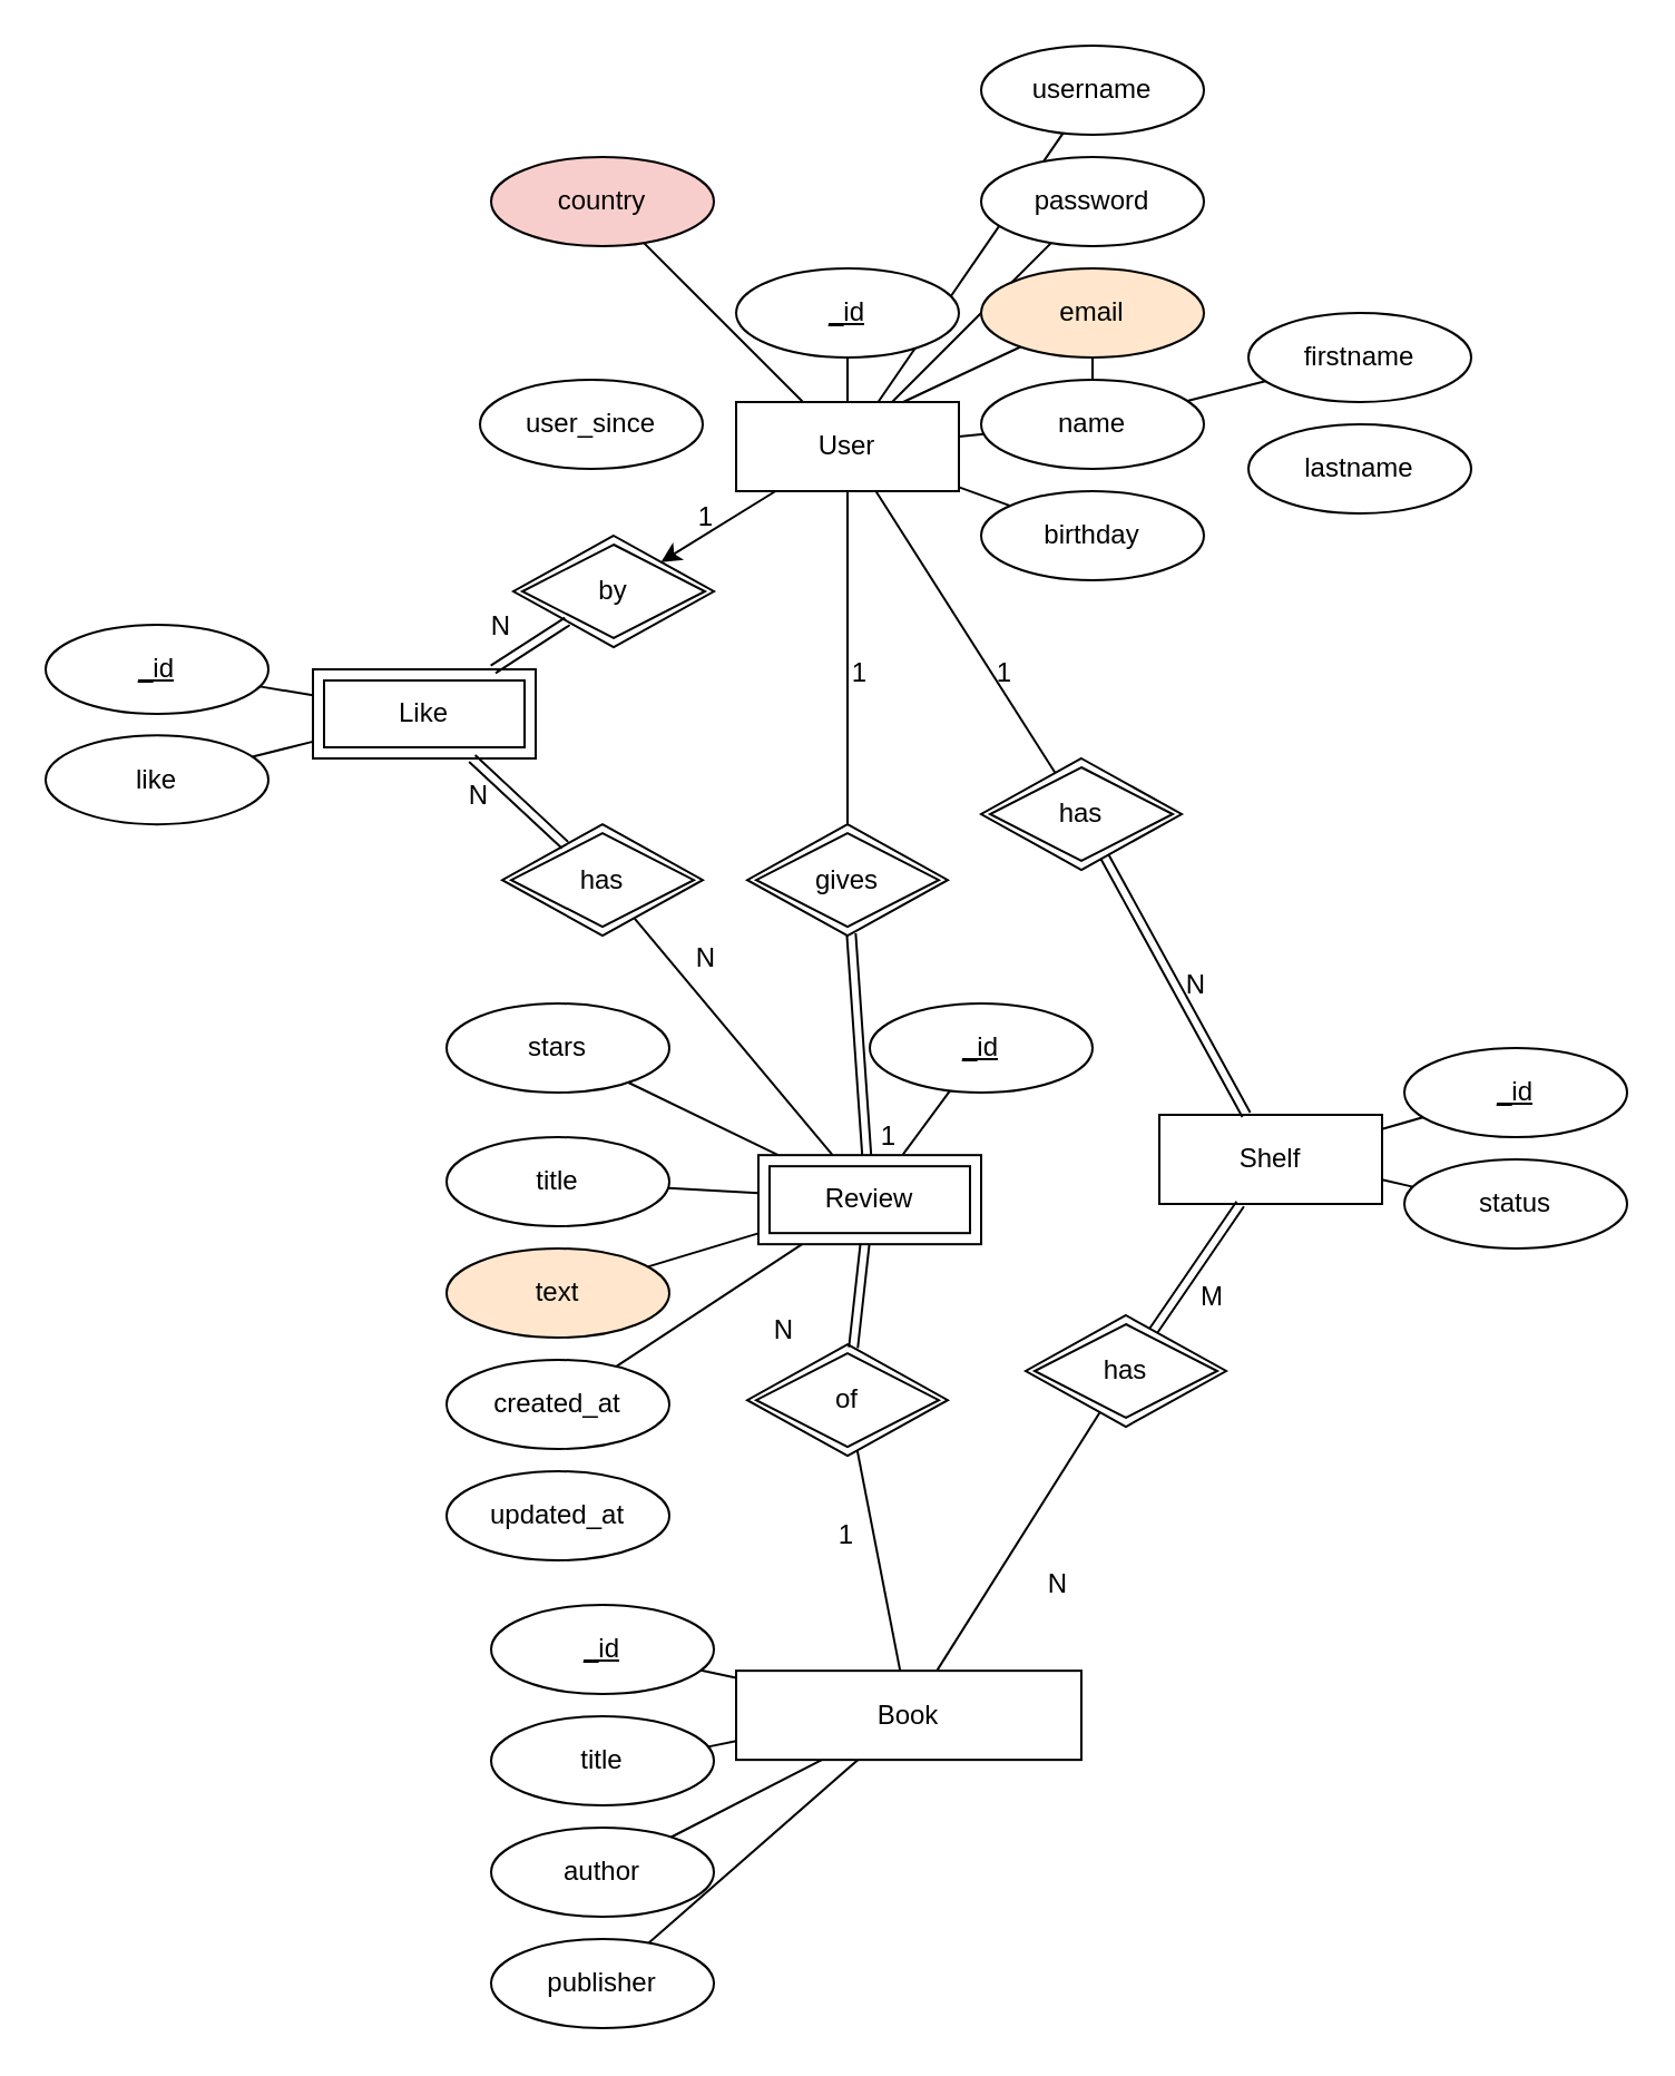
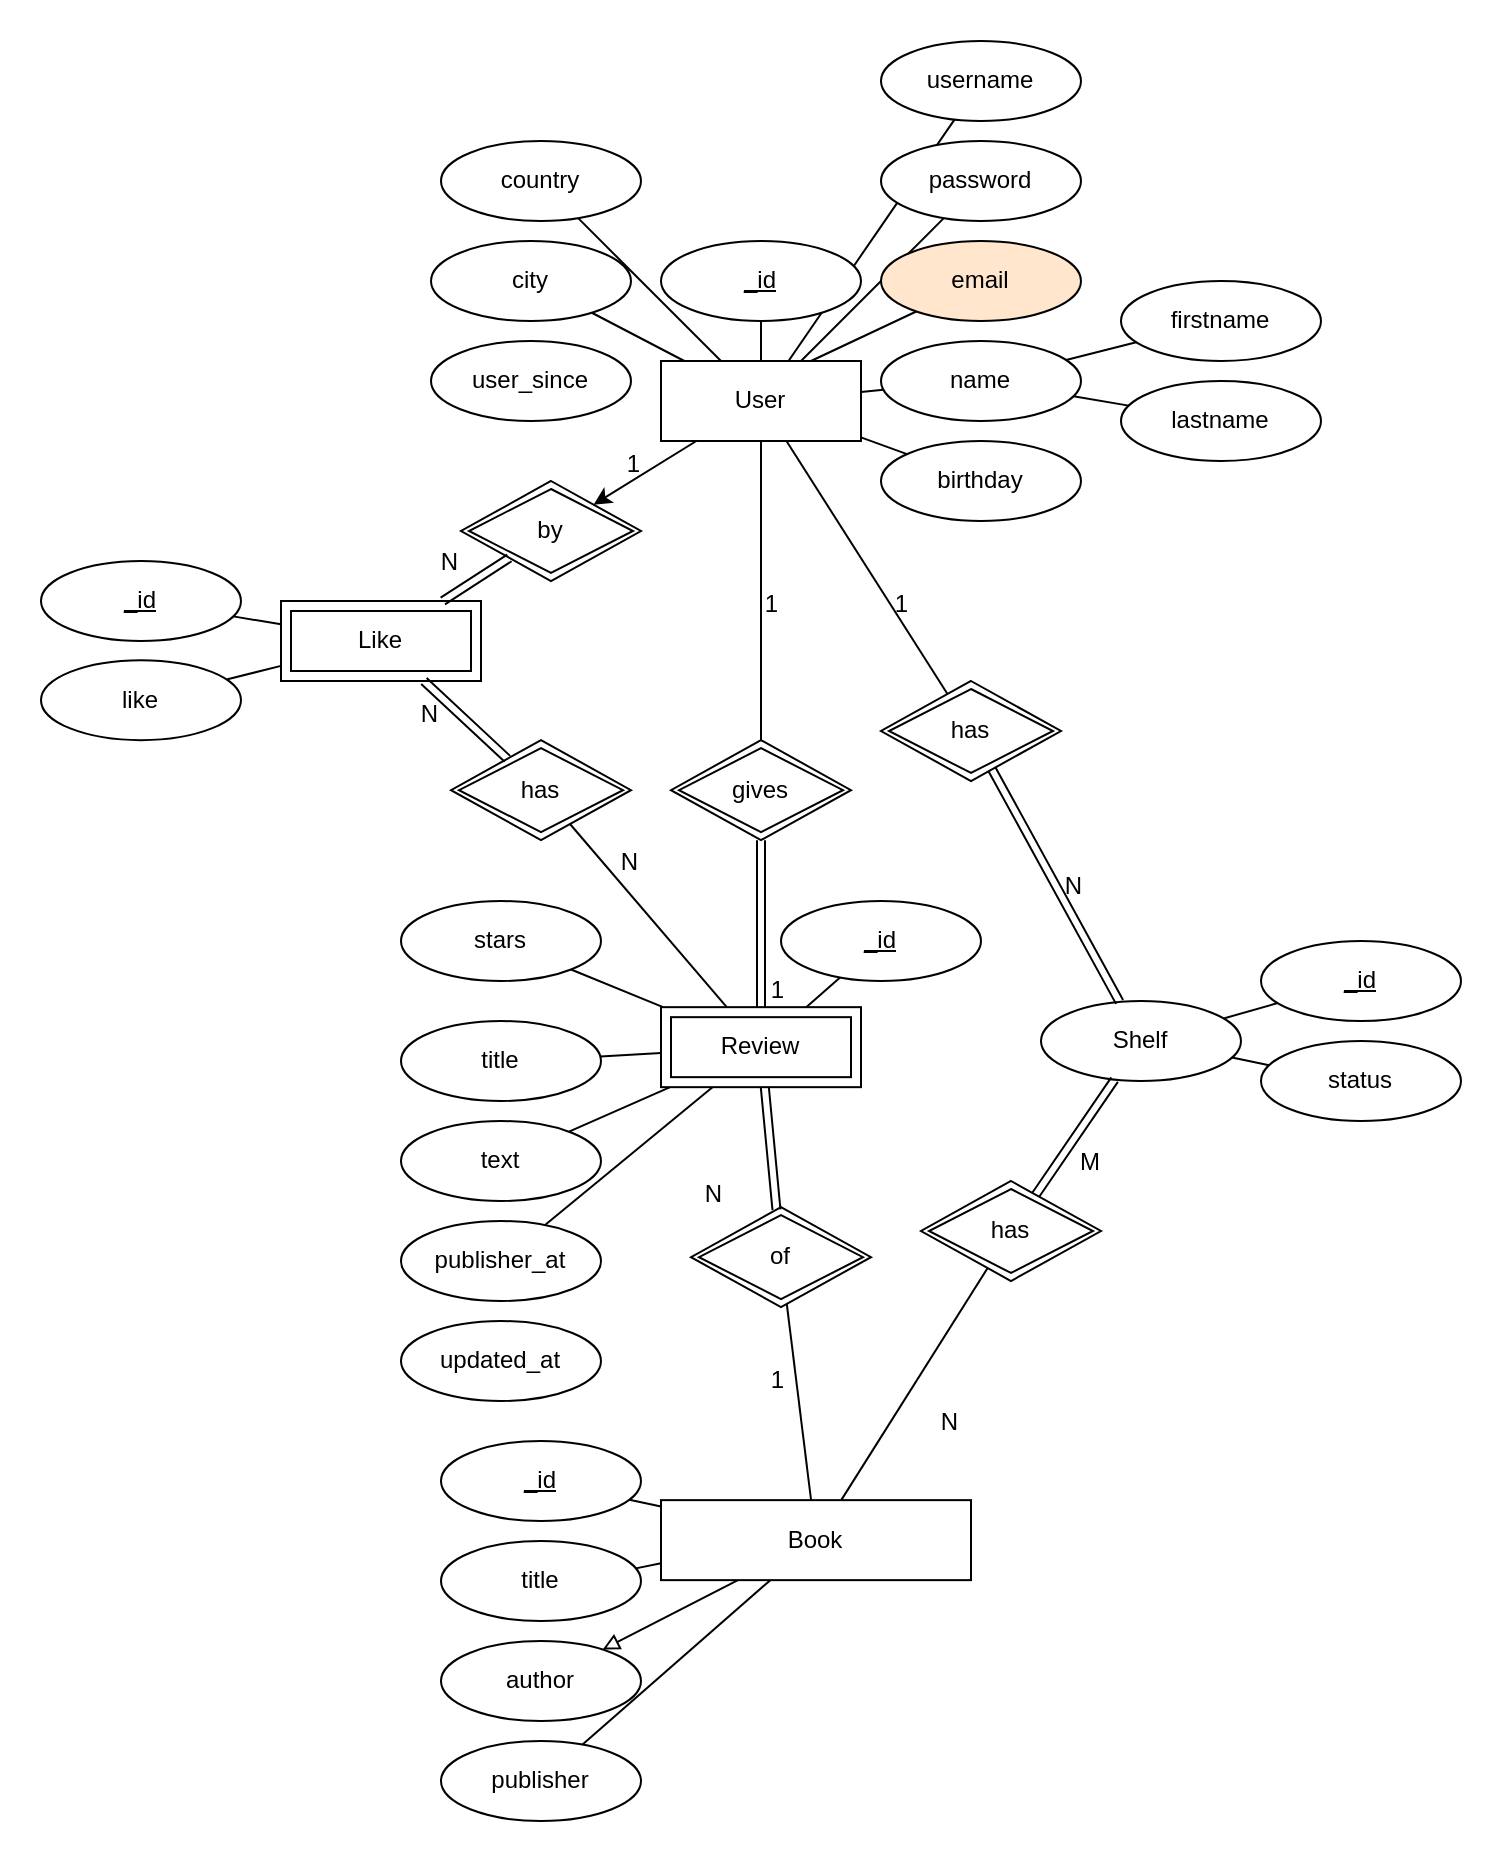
- <mxCell id="67" value="country" style="ellipse;whiteSpace=wrap;html=1;align=center;fillColor=#f8cecc;" vertex="1" parent="1"><mxGeometry x="220" y="70" width="100" height="40" as="geometry" /></mxCell>
+ <mxCell id="67" value="country" style="ellipse;whiteSpace=wrap;html=1;align=center;" vertex="1" parent="1"><mxGeometry x="220" y="70" width="100" height="40" as="geometry" /></mxCell>
+ <mxCell id="66" value="city" style="ellipse;whiteSpace=wrap;html=1;align=center;" vertex="1" parent="1"><mxGeometry x="215" y="120" width="100" height="40" as="geometry" /></mxCell>
- <mxCell id="18" style="edgeStyle=none;html=1;endArrow=none;endFill=0;" edge="1" parent="1" source="19" target="14"><mxGeometry relative="1" as="geometry" /></mxCell>
+ <mxCell id="18" style="edgeStyle=none;html=1;endArrow=none;endFill=0;" edge="1" parent="1" source="19" target="16"><mxGeometry relative="1" as="geometry" /></mxCell>
+ <mxCell id="8" style="edgeStyle=none;html=1;endArrow=none;endFill=0;" edge="1" parent="1" source="10" target="66"><mxGeometry relative="1" as="geometry" /></mxCell>
- <mxCell id="44" value="Shelf" style="whiteSpace=wrap;html=1;align=center;" vertex="1" parent="1"><mxGeometry x="520" y="500" width="100" height="40" as="geometry" /></mxCell>
+ <mxCell id="44" value="Shelf" style="ellipse;whiteSpace=wrap;html=1;align=center;" vertex="1" parent="1"><mxGeometry x="520" y="500" width="100" height="40" as="geometry" /></mxCell>
- <mxCell id="46" value="Review" style="shape=ext;margin=3;double=1;whiteSpace=wrap;html=1;align=center;" vertex="1" parent="1"><mxGeometry x="340" y="518.08" width="100" height="40" as="geometry" /></mxCell>
+ <mxCell id="46" value="Review" style="shape=ext;margin=3;double=1;whiteSpace=wrap;html=1;align=center;" vertex="1" parent="1"><mxGeometry x="330" y="503.08" width="100" height="40" as="geometry" /></mxCell>
- <mxCell id="40" value="text" style="ellipse;whiteSpace=wrap;html=1;align=center;fillColor=#ffe6cc;" vertex="1" parent="1"><mxGeometry x="200" y="560" width="100" height="40" as="geometry" /></mxCell>
+ <mxCell id="40" value="text" style="ellipse;whiteSpace=wrap;html=1;align=center;" vertex="1" parent="1"><mxGeometry x="200" y="560" width="100" height="40" as="geometry" /></mxCell>
- <mxCell id="48" value="of" style="shape=rhombus;double=1;perimeter=rhombusPerimeter;whiteSpace=wrap;html=1;align=center;" vertex="1" parent="1"><mxGeometry x="335" y="603.08" width="90" height="50" as="geometry" /></mxCell>
+ <mxCell id="48" value="of" style="shape=rhombus;double=1;perimeter=rhombusPerimeter;whiteSpace=wrap;html=1;align=center;" vertex="1" parent="1"><mxGeometry x="345" y="603.08" width="90" height="50" as="geometry" /></mxCell>
- <mxCell id="41" value="created_at" style="ellipse;whiteSpace=wrap;html=1;align=center;" vertex="1" parent="1"><mxGeometry x="200" y="610" width="100" height="40" as="geometry" /></mxCell>
+ <mxCell id="41" value="publisher_at" style="ellipse;whiteSpace=wrap;html=1;align=center;" vertex="1" parent="1"><mxGeometry x="200" y="610" width="100" height="40" as="geometry" /></mxCell>
- <mxCell id="24" style="edgeStyle=none;html=1;endArrow=none;endFill=0;" edge="1" parent="1" source="26" target="83"><mxGeometry relative="1" as="geometry" /></mxCell>
+ <mxCell id="24" style="edgeStyle=none;html=1;endArrow=block;endFill=0;" edge="1" parent="1" source="26" target="83"><mxGeometry relative="1" as="geometry" /></mxCell>
